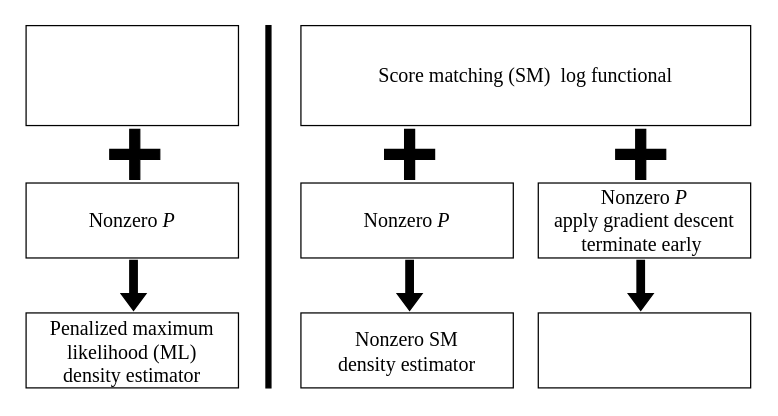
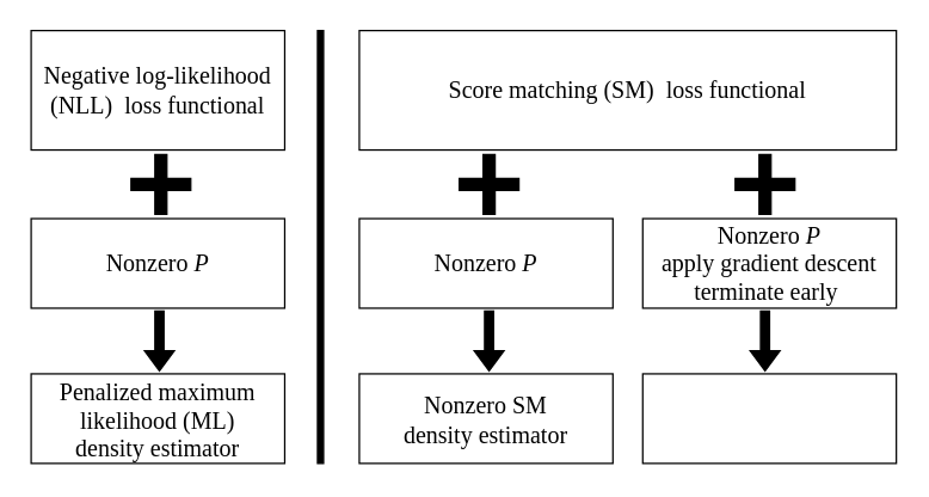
+ <mxCell id="9" value="Negative log-likelihood (NLL)&amp;nbsp; loss functional" style="text;html=1;strokeColor=none;fillColor=none;align=center;verticalAlign=middle;whiteSpace=wrap;rounded=0;fontSize=16;fontFamily=Times New Roman;" parent="7" vertex="1"><mxGeometry width="170" height="80" as="geometry" /></mxCell>
- <mxCell id="12" value="Score matching (SM)&amp;nbsp; log functional" style="text;html=1;strokeColor=none;fillColor=none;align=center;verticalAlign=middle;whiteSpace=wrap;rounded=0;fontSize=16;fontFamily=Times New Roman;" parent="10" vertex="1"><mxGeometry width="360.0" height="80" as="geometry" /></mxCell>
+ <mxCell id="12" value="Score matching (SM)&amp;nbsp; loss functional" style="text;html=1;strokeColor=none;fillColor=none;align=center;verticalAlign=middle;whiteSpace=wrap;rounded=0;fontSize=16;fontFamily=Times New Roman;" parent="10" vertex="1"><mxGeometry width="360.0" height="80" as="geometry" /></mxCell>
